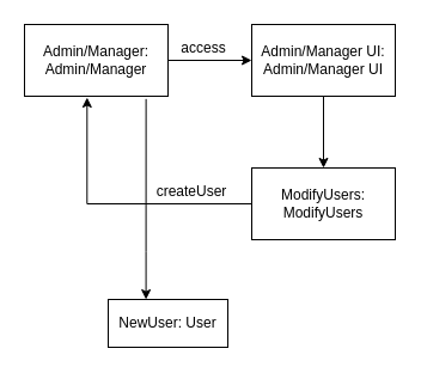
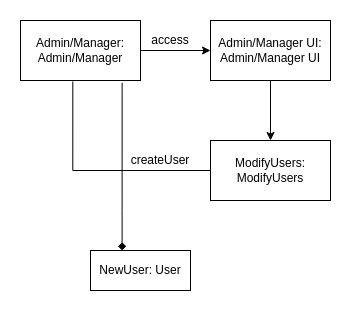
- <mxCell id="7" style="edgeStyle=orthogonalEdgeStyle;rounded=0;orthogonalLoop=1;jettySize=auto;html=1;entryX=0.436;entryY=1.017;entryDx=0;entryDy=0;entryPerimeter=0;" edge="1" parent="1" source="8" target="4"><mxGeometry relative="1" as="geometry" /></mxCell>
+ <mxCell id="7" style="edgeStyle=orthogonalEdgeStyle;rounded=0;orthogonalLoop=1;jettySize=auto;html=1;entryX=0.436;entryY=1.017;entryDx=0;entryDy=0;entryPerimeter=0;endArrow=none;" edge="1" parent="1" source="8" target="4"><mxGeometry relative="1" as="geometry" /></mxCell>
- <mxCell id="3" style="edgeStyle=orthogonalEdgeStyle;rounded=0;orthogonalLoop=1;jettySize=auto;html=1;exitX=0.847;exitY=1.039;exitDx=0;exitDy=0;exitPerimeter=0;" edge="1" parent="1" source="4" target="9"><mxGeometry relative="1" as="geometry"><Array as="points"><mxPoint x="122" y="210" /><mxPoint x="122" y="210" /></Array></mxGeometry></mxCell>
+ <mxCell id="3" style="edgeStyle=orthogonalEdgeStyle;rounded=0;orthogonalLoop=1;jettySize=auto;html=1;exitX=0.847;exitY=1.039;exitDx=0;exitDy=0;exitPerimeter=0;endArrow=diamond;" edge="1" parent="1" source="4" target="9"><mxGeometry relative="1" as="geometry"><Array as="points"><mxPoint x="122" y="210" /><mxPoint x="122" y="210" /></Array></mxGeometry></mxCell>
